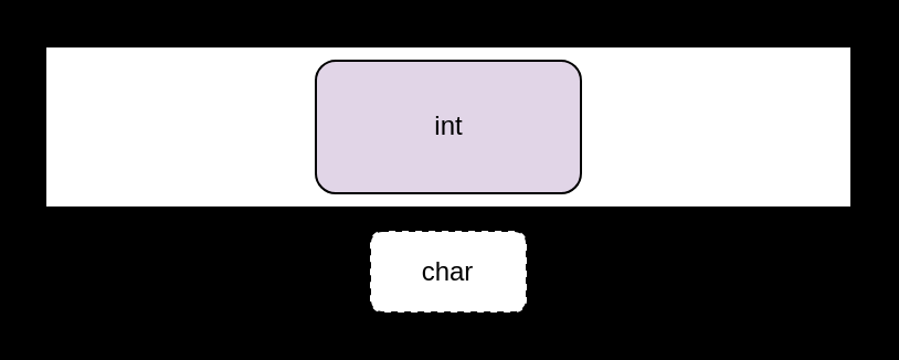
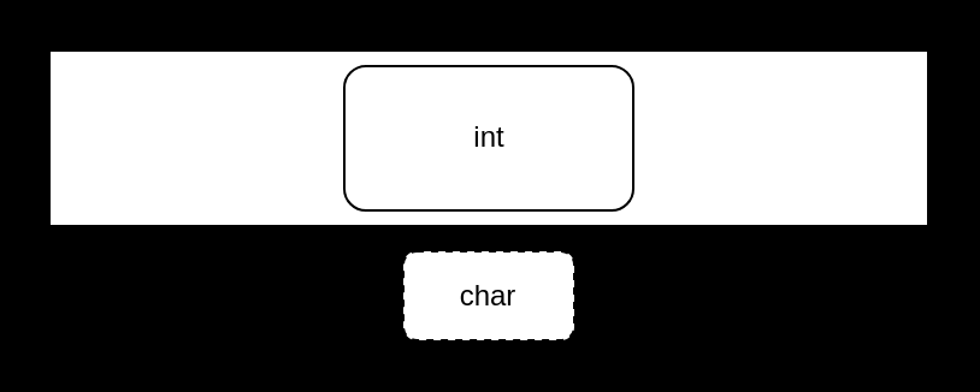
- <mxCell id="3" value="int" style="rounded=1;whiteSpace=wrap;html=1;fillColor=#e1d5e7;" vertex="1" parent="1"><mxGeometry x="142.5" y="27" width="120" height="60" as="geometry" /></mxCell>
+ <mxCell id="3" value="int" style="rounded=1;whiteSpace=wrap;html=1;" vertex="1" parent="1"><mxGeometry x="142.5" y="27" width="120" height="60" as="geometry" /></mxCell>
